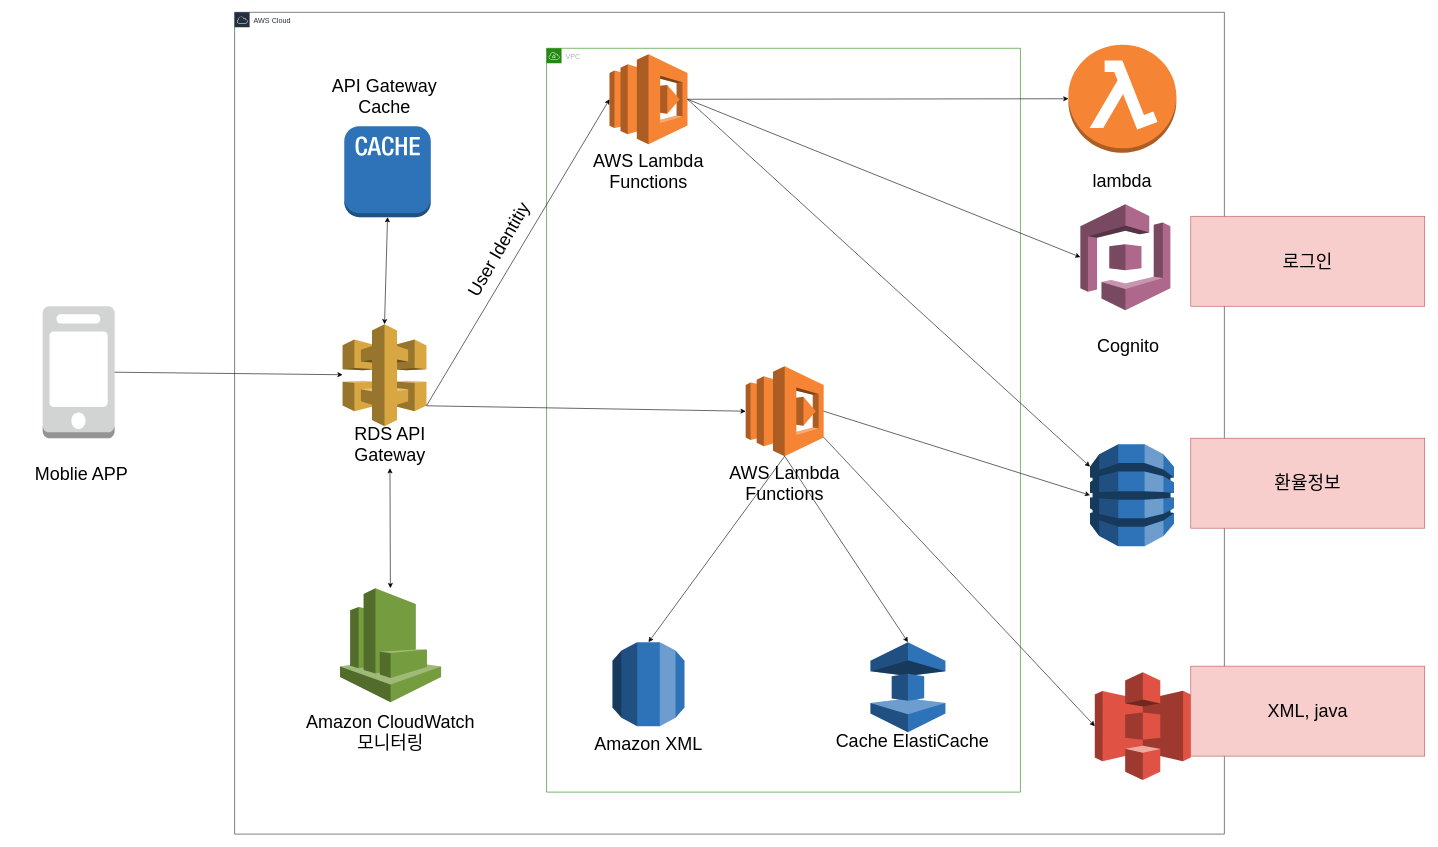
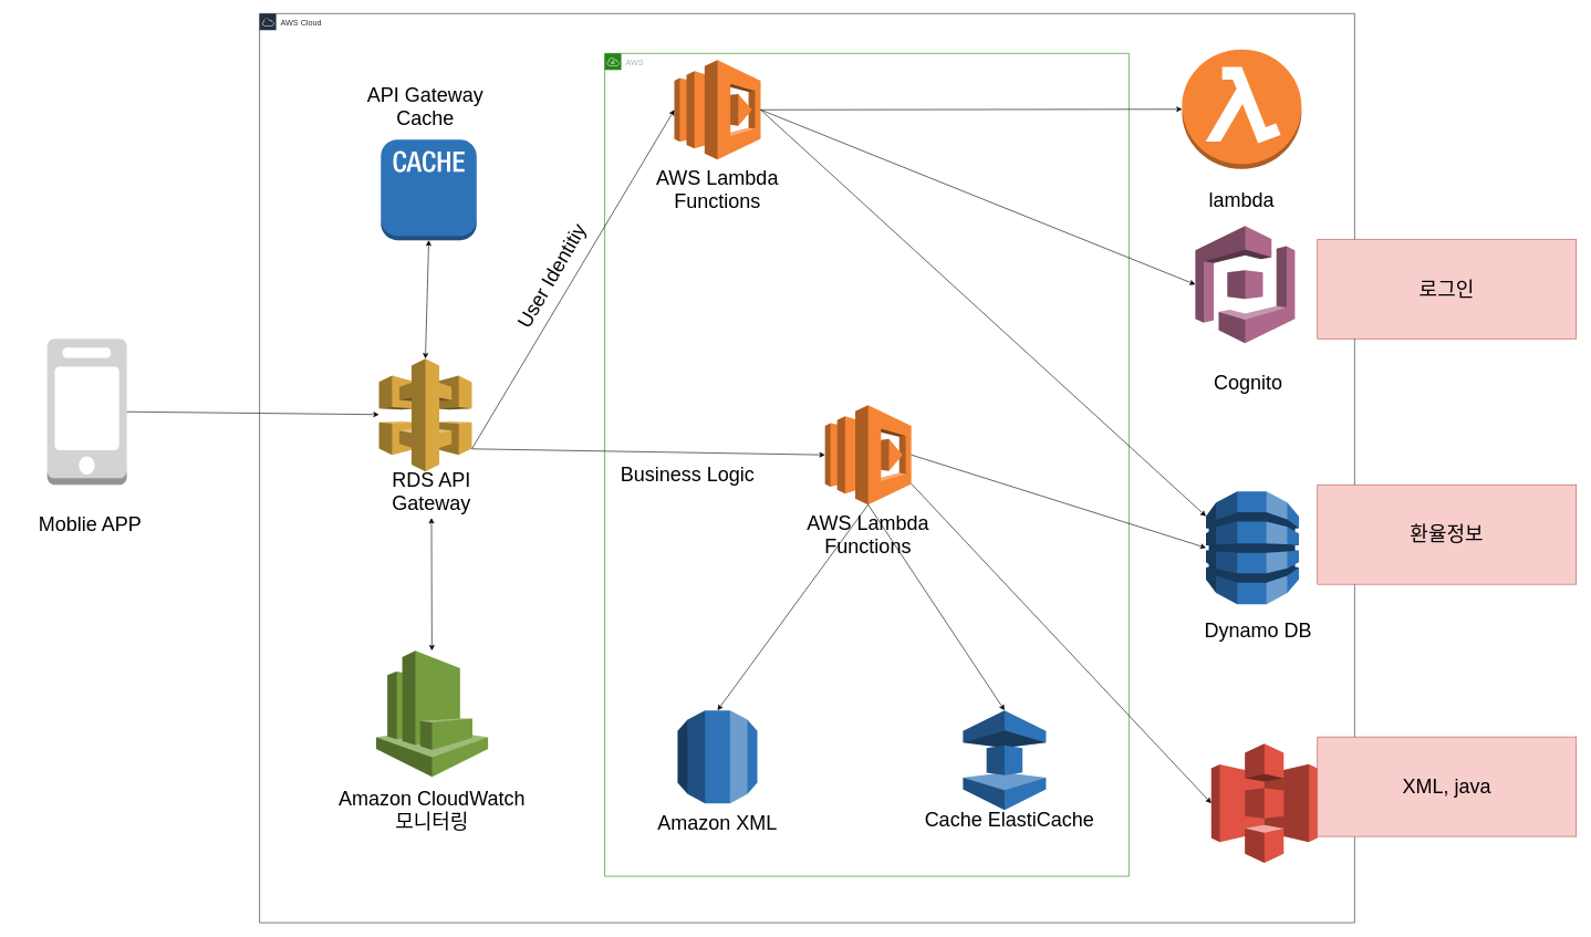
- <mxCell id="3" value="VPC" style="points=[[0,0],[0.25,0],[0.5,0],[0.75,0],[1,0],[1,0.25],[1,0.5],[1,0.75],[1,1],[0.75,1],[0.5,1],[0.25,1],[0,1],[0,0.75],[0,0.5],[0,0.25]];outlineConnect=0;gradientColor=none;html=1;whiteSpace=wrap;fontSize=12;fontStyle=0;shape=mxgraph.aws4.group;grIcon=mxgraph.aws4.group_vpc;strokeColor=#248814;fillColor=none;verticalAlign=top;align=left;spacingLeft=30;fontColor=#AAB7B8;dashed=0;" vertex="1" parent="1"><mxGeometry x="910" y="80" width="790" height="1240" as="geometry" /></mxCell>
+ <mxCell id="3" value="AWS" style="points=[[0,0],[0.25,0],[0.5,0],[0.75,0],[1,0],[1,0.25],[1,0.5],[1,0.75],[1,1],[0.75,1],[0.5,1],[0.25,1],[0,1],[0,0.75],[0,0.5],[0,0.25]];outlineConnect=0;gradientColor=none;html=1;whiteSpace=wrap;fontSize=12;fontStyle=0;shape=mxgraph.aws4.group;grIcon=mxgraph.aws4.group_vpc;strokeColor=#248814;fillColor=none;verticalAlign=top;align=left;spacingLeft=30;fontColor=#AAB7B8;dashed=0;" vertex="1" parent="1"><mxGeometry x="910" y="80" width="790" height="1240" as="geometry" /></mxCell>
+ <mxCell id="52" value="Business Logic" style="text;html=1;strokeColor=none;fillColor=none;align=center;verticalAlign=middle;whiteSpace=wrap;rounded=0;fontSize=30;" vertex="1" parent="1"><mxGeometry x="920" y="680" width="230" height="70" as="geometry" /></mxCell>
+ <mxCell id="24" value="Dynamo DB" style="text;html=1;strokeColor=none;fillColor=none;align=center;verticalAlign=middle;whiteSpace=wrap;rounded=0;fontSize=30;" vertex="1" parent="22"><mxGeometry y="170" width="230" height="80" as="geometry" /></mxCell>
